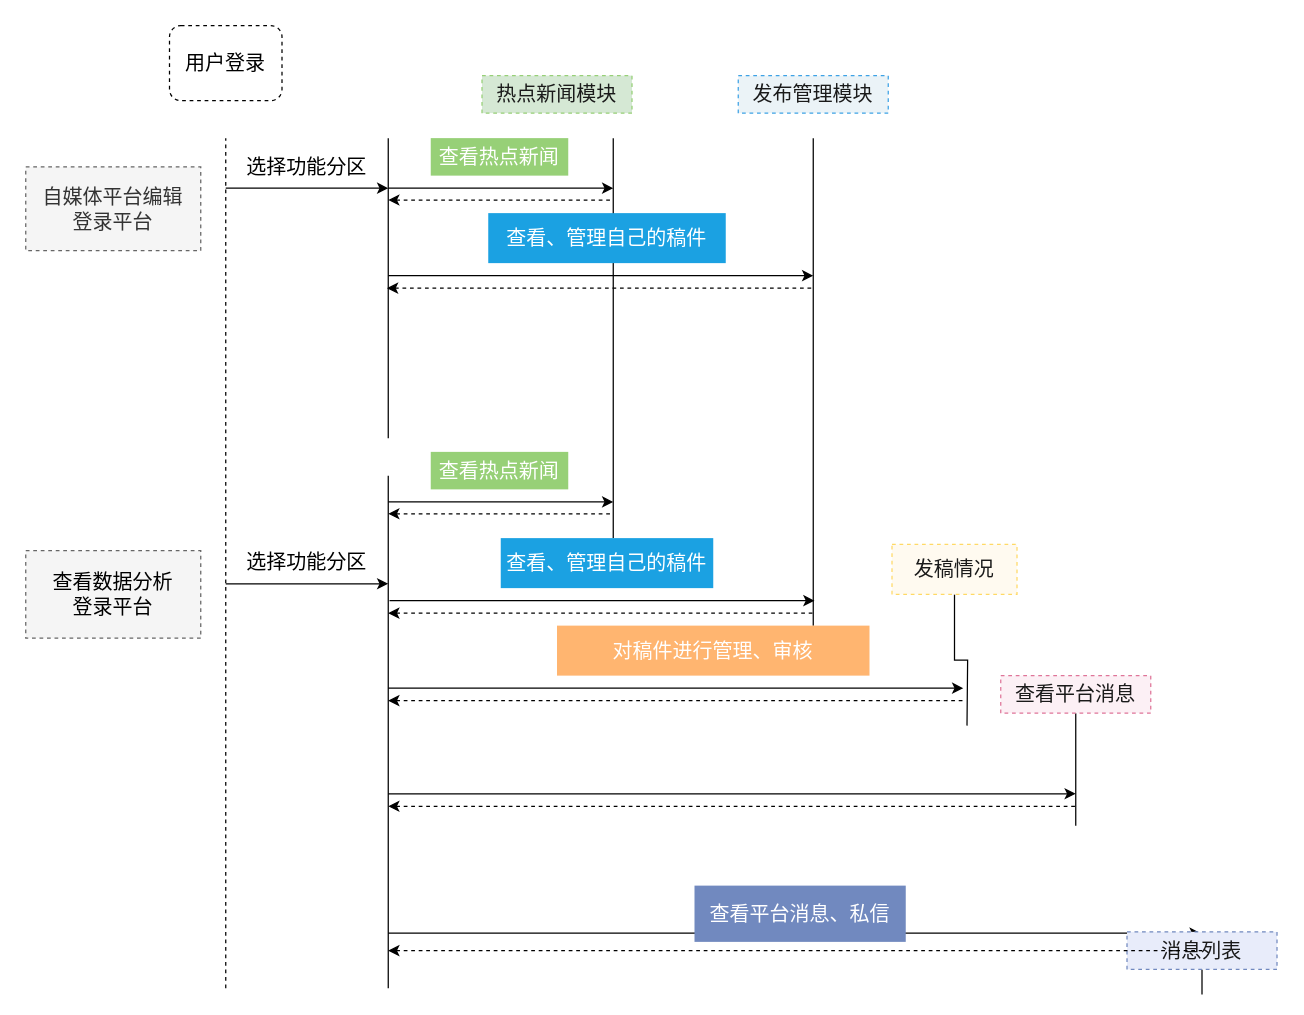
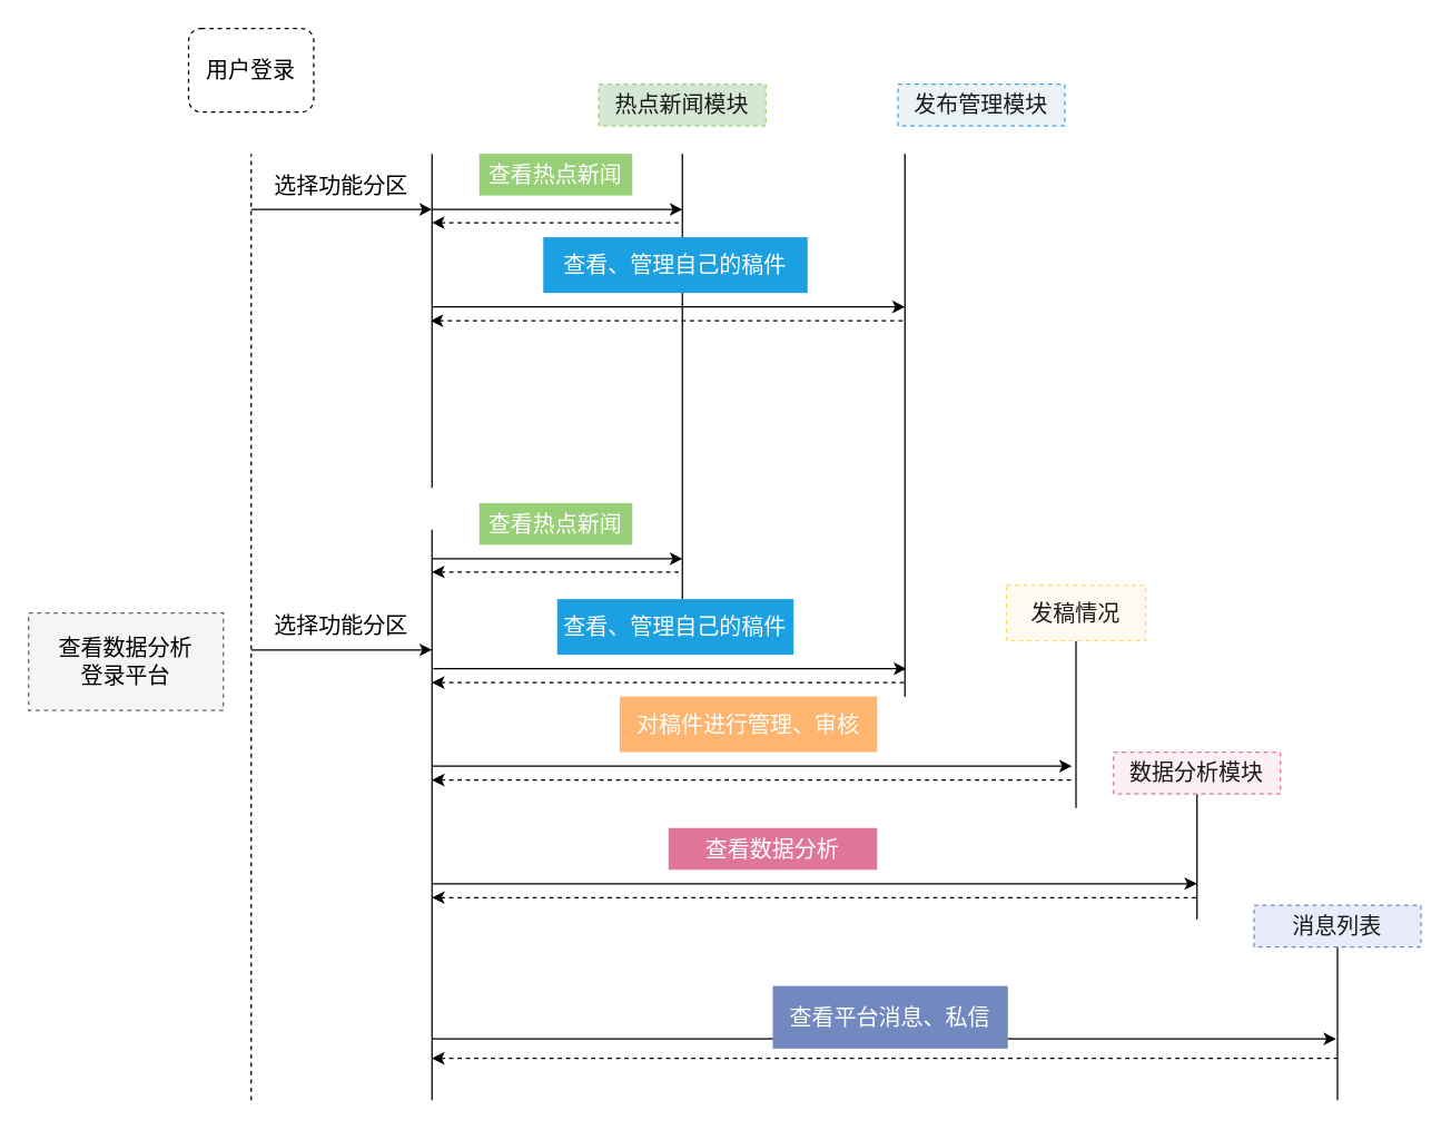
- <mxCell id="8" value="热点新闻模块" style="text;html=1;strokeColor=#97D077;fillColor=#D5E8D4;align=center;verticalAlign=middle;whiteSpace=wrap;rounded=0;dashed=1;fontColor=#1A1A1A;fontSize=16;fontFamily=SF Mono;" parent="1" vertex="1"><mxGeometry x="385" y="60" width="120" height="30" as="geometry" /></mxCell>
+ <mxCell id="8" value="热点新闻模块" style="text;html=1;strokeColor=#97D077;fillColor=#D5E8D4;align=center;verticalAlign=middle;whiteSpace=wrap;rounded=0;dashed=1;fontColor=#1A1A1A;fontSize=16;fontFamily=SF Mono;" parent="1" vertex="1"><mxGeometry x="430" y="60" width="120" height="30" as="geometry" /></mxCell>
- <mxCell id="10" value="发布管理模块" style="text;html=1;strokeColor=#3ea2e5;fillColor=#EBF3F7;align=center;verticalAlign=middle;whiteSpace=wrap;rounded=0;dashed=1;fontColor=#1A1A1A;fontSize=16;fontFamily=SF Mono;" parent="1" vertex="1"><mxGeometry x="590" y="60" width="120" height="30" as="geometry" /></mxCell>
+ <mxCell id="10" value="发布管理模块" style="text;html=1;strokeColor=#3ea2e5;fillColor=#EBF3F7;align=center;verticalAlign=middle;whiteSpace=wrap;rounded=0;dashed=1;fontColor=#1A1A1A;fontSize=16;fontFamily=SF Mono;" parent="1" vertex="1"><mxGeometry x="645" y="60" width="120" height="30" as="geometry" /></mxCell>
- <mxCell id="26" value="自媒体平台编辑&lt;br style=&quot;font-size: 16px;&quot;&gt;登录平台" style="text;html=1;strokeColor=#666666;fillColor=#f5f5f5;align=center;verticalAlign=middle;whiteSpace=wrap;rounded=0;dashed=1;fontColor=#333333;fontSize=16;fontFamily=SF Mono;" parent="1" vertex="1"><mxGeometry x="20" y="133" width="140" height="67" as="geometry" /></mxCell>
- <mxCell id="29" value="发稿情况" style="text;html=1;strokeColor=#FFD966;fillColor=#FFFAF0;align=center;verticalAlign=middle;whiteSpace=wrap;rounded=0;dashed=1;fontColor=#1A1A1A;fontSize=16;fontFamily=SF Mono;" parent="1" vertex="1"><mxGeometry x="713" y="435" width="100" height="40" as="geometry" /></mxCell>
+ <mxCell id="29" value="发稿情况" style="text;html=1;strokeColor=#FFD966;fillColor=#FFFAF0;align=center;verticalAlign=middle;whiteSpace=wrap;rounded=0;dashed=1;fontColor=#1A1A1A;fontSize=16;fontFamily=SF Mono;" parent="1" vertex="1"><mxGeometry x="723" y="420" width="100" height="40" as="geometry" /></mxCell>
- <mxCell id="31" value="对稿件进行管理、审核" style="text;html=1;align=center;verticalAlign=middle;whiteSpace=wrap;rounded=0;dashed=1;fillColor=#FFB570;strokeColor=none;fontSize=16;fontColor=#FFFFFF;fontFamily=SF Mono;" parent="1" vertex="1"><mxGeometry x="445" y="500" width="250" height="40" as="geometry" /></mxCell>
+ <mxCell id="31" value="对稿件进行管理、审核" style="text;html=1;align=center;verticalAlign=middle;whiteSpace=wrap;rounded=0;dashed=1;fillColor=#FFB570;strokeColor=none;fontSize=16;fontColor=#FFFFFF;fontFamily=SF Mono;" parent="1" vertex="1"><mxGeometry x="445" y="500" width="185" height="40" as="geometry" /></mxCell>
- <mxCell id="36" value="查看平台消息" style="text;html=1;strokeColor=#DF7599;fillColor=#FCF0F5;align=center;verticalAlign=middle;whiteSpace=wrap;rounded=0;dashed=1;fontColor=#1A1A1A;fontSize=16;fontFamily=SF Mono;" parent="1" vertex="1"><mxGeometry x="800" y="540" width="120" height="30" as="geometry" /></mxCell>
+ <mxCell id="36" value="数据分析模块" style="text;html=1;strokeColor=#DF7599;fillColor=#FCF0F5;align=center;verticalAlign=middle;whiteSpace=wrap;rounded=0;dashed=1;fontColor=#1A1A1A;fontSize=16;fontFamily=SF Mono;" parent="1" vertex="1"><mxGeometry x="800" y="540" width="120" height="30" as="geometry" /></mxCell>
+ <mxCell id="34" value="查看数据分析" style="text;html=1;align=center;verticalAlign=middle;whiteSpace=wrap;rounded=0;dashed=1;fillColor=#df7599;strokeColor=none;fontColor=#ffffff;fontSize=16;fontFamily=SF Mono;" parent="1" vertex="1"><mxGeometry x="480" y="594.5" width="150" height="30" as="geometry" /></mxCell>
- <mxCell id="40" value="消息列表" style="text;html=1;strokeColor=#7189BF;fillColor=#E8ECFA;align=center;verticalAlign=middle;whiteSpace=wrap;rounded=0;dashed=1;fontColor=#1A1A1A;fontSize=16;fontFamily=SF Mono;" parent="1" vertex="1"><mxGeometry x="901" y="745" width="120" height="30" as="geometry" /></mxCell>
+ <mxCell id="40" value="消息列表" style="text;html=1;strokeColor=#7189BF;fillColor=#E8ECFA;align=center;verticalAlign=middle;whiteSpace=wrap;rounded=0;dashed=1;fontColor=#1A1A1A;fontSize=16;fontFamily=SF Mono;" parent="1" vertex="1"><mxGeometry x="901" y="650" width="120" height="30" as="geometry" /></mxCell>
